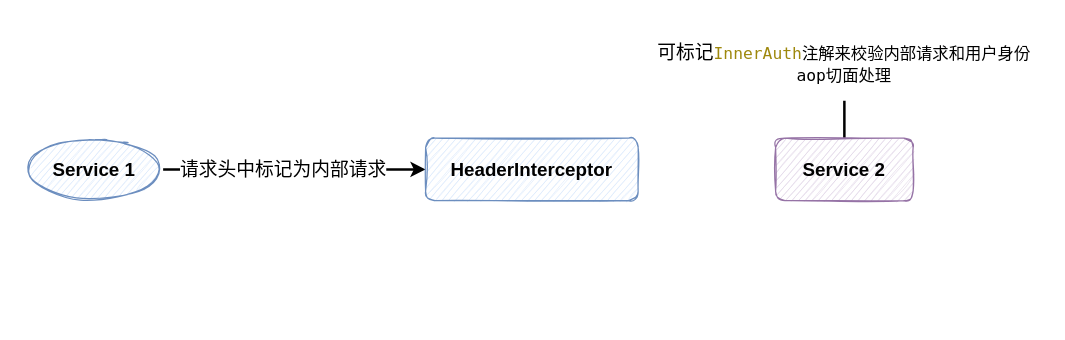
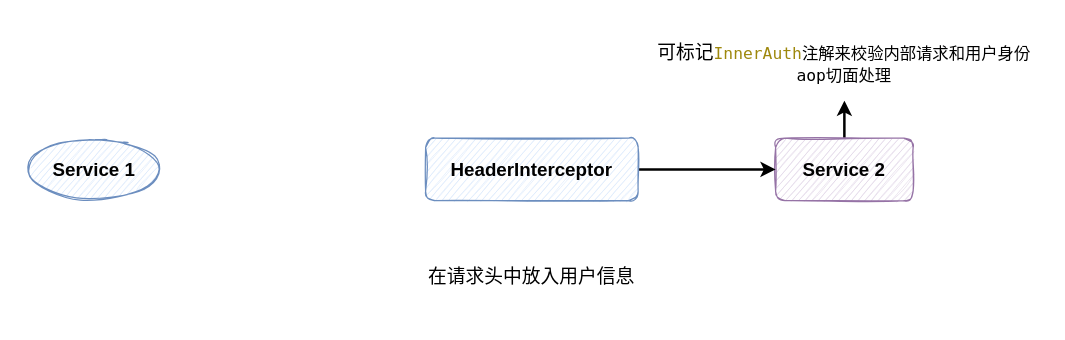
- <mxCell id="5" style="edgeStyle=orthogonalEdgeStyle;rounded=0;orthogonalLoop=1;jettySize=auto;html=1;fontSize=15;strokeWidth=2;endArrow=none;" edge="1" parent="1" source="6" target="10"><mxGeometry relative="1" as="geometry" /></mxCell>
+ <mxCell id="5" style="edgeStyle=orthogonalEdgeStyle;rounded=0;orthogonalLoop=1;jettySize=auto;html=1;fontSize=15;strokeWidth=2;" edge="1" parent="1" source="6" target="10"><mxGeometry relative="1" as="geometry" /></mxCell>
- <mxCell id="2" style="edgeStyle=orthogonalEdgeStyle;rounded=0;orthogonalLoop=1;jettySize=auto;html=1;fontSize=15;strokeWidth=2;" edge="1" parent="1" source="4" target="8"><mxGeometry relative="1" as="geometry" /></mxCell>
- <mxCell id="3" value="请求头中标记为内部请求" style="edgeLabel;html=1;align=center;verticalAlign=middle;resizable=0;points=[];fontSize=15;" vertex="1" connectable="0" parent="2"><mxGeometry x="-0.1" y="1" relative="1" as="geometry"><mxPoint as="offset" /></mxGeometry></mxCell>
+ <mxCell id="7" style="edgeStyle=orthogonalEdgeStyle;rounded=0;orthogonalLoop=1;jettySize=auto;html=1;fontSize=15;strokeWidth=2;" edge="1" parent="1" source="8" target="6"><mxGeometry relative="1" as="geometry" /></mxCell>
+ <mxCell id="9" value="在请求头中放入用户信息" style="text;html=1;strokeColor=none;fillColor=none;align=center;verticalAlign=middle;whiteSpace=wrap;rounded=0;sketch=1;fontSize=15;" vertex="1" parent="1"><mxGeometry x="340" y="190" width="170" height="60" as="geometry" /></mxCell>
